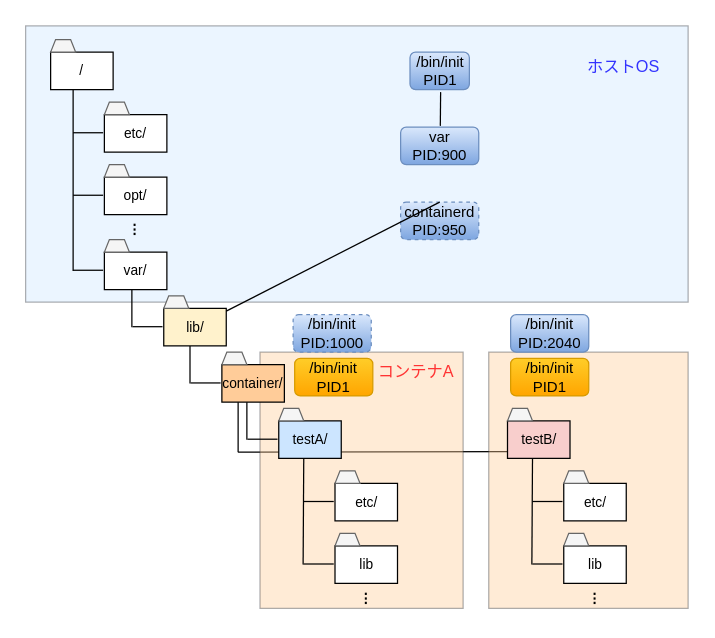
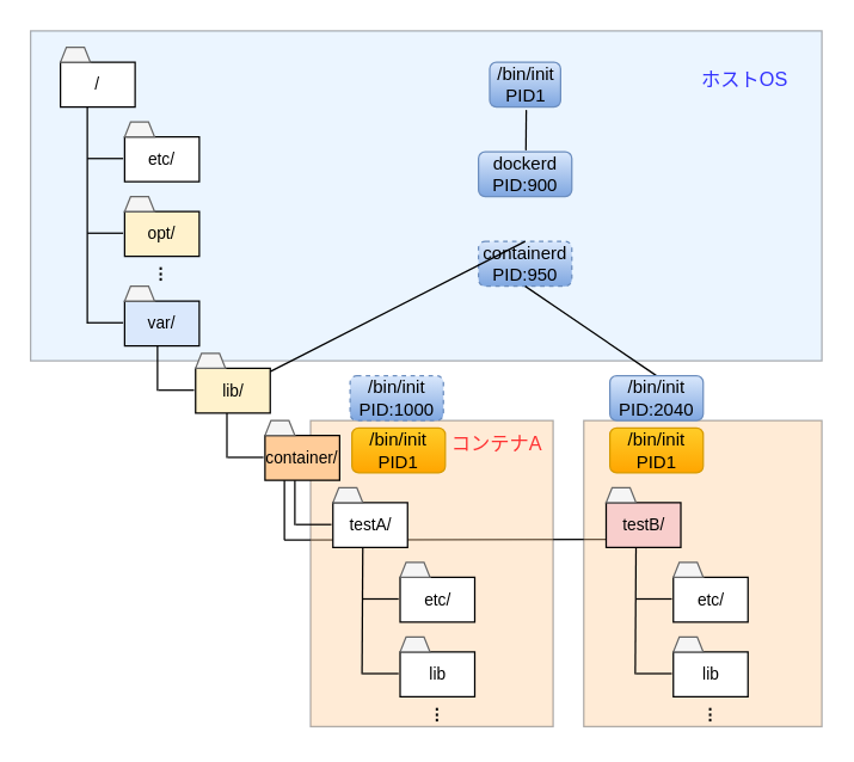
- <mxCell id="72" value="var&lt;br&gt;PID:900" style="rounded=1;whiteSpace=wrap;html=1;gradientColor=#7ea6e0;fillColor=#dae8fc;strokeColor=#6c8ebf;" vertex="1" parent="1"><mxGeometry x="320" y="101" width="62.5" height="30" as="geometry" /></mxCell>
+ <mxCell id="72" value="dockerd&lt;br&gt;PID:900" style="rounded=1;whiteSpace=wrap;html=1;gradientColor=#7ea6e0;fillColor=#dae8fc;strokeColor=#6c8ebf;" vertex="1" parent="1"><mxGeometry x="320" y="101" width="62.5" height="30" as="geometry" /></mxCell>
- <mxCell id="23" value="&lt;font style=&quot;font-size: 11px;&quot;&gt;opt/&lt;/font&gt;" style="rounded=0;whiteSpace=wrap;html=1;fontFamily=Helvetica;fontSize=11;" vertex="1" parent="22"><mxGeometry y="10" width="50" height="30" as="geometry" /></mxCell>
+ <mxCell id="23" value="&lt;font style=&quot;font-size: 11px;&quot;&gt;opt/&lt;/font&gt;" style="rounded=0;whiteSpace=wrap;html=1;fontFamily=Helvetica;fontSize=11;fillColor=#fff2cc;" vertex="1" parent="22"><mxGeometry y="10" width="50" height="30" as="geometry" /></mxCell>
- <mxCell id="29" value="&lt;font style=&quot;font-size: 11px;&quot;&gt;var/&lt;/font&gt;" style="rounded=0;whiteSpace=wrap;html=1;fontFamily=Helvetica;fontSize=11;" vertex="1" parent="28"><mxGeometry y="10" width="50" height="30" as="geometry" /></mxCell>
+ <mxCell id="29" value="&lt;font style=&quot;font-size: 11px;&quot;&gt;var/&lt;/font&gt;" style="rounded=0;whiteSpace=wrap;html=1;fontFamily=Helvetica;fontSize=11;fillColor=#dae8fc;" vertex="1" parent="28"><mxGeometry y="10" width="50" height="30" as="geometry" /></mxCell>
+ <mxCell id="75" value="" style="endArrow=none;html=1;fontFamily=Helvetica;fontSize=11;entryX=0.5;entryY=0;entryDx=0;entryDy=0;exitX=0.5;exitY=1;exitDx=0;exitDy=0;" edge="1" parent="1" source="73" target="77"><mxGeometry width="50" height="50" relative="1" as="geometry"><mxPoint x="401.75" y="176" as="sourcePoint" /><mxPoint x="425.75" y="176" as="targetPoint" /></mxGeometry></mxCell>
- <mxCell id="44" value="&lt;font style=&quot;font-size: 11px&quot;&gt;testA/&lt;/font&gt;" style="rounded=0;whiteSpace=wrap;html=1;fontFamily=Helvetica;fontSize=11;fillColor=#cce5ff;" vertex="1" parent="43"><mxGeometry y="10" width="50" height="30" as="geometry" /></mxCell>
+ <mxCell id="44" value="&lt;font style=&quot;font-size: 11px&quot;&gt;testA/&lt;/font&gt;" style="rounded=0;whiteSpace=wrap;html=1;fontFamily=Helvetica;fontSize=11;" vertex="1" parent="43"><mxGeometry y="10" width="50" height="30" as="geometry" /></mxCell>
